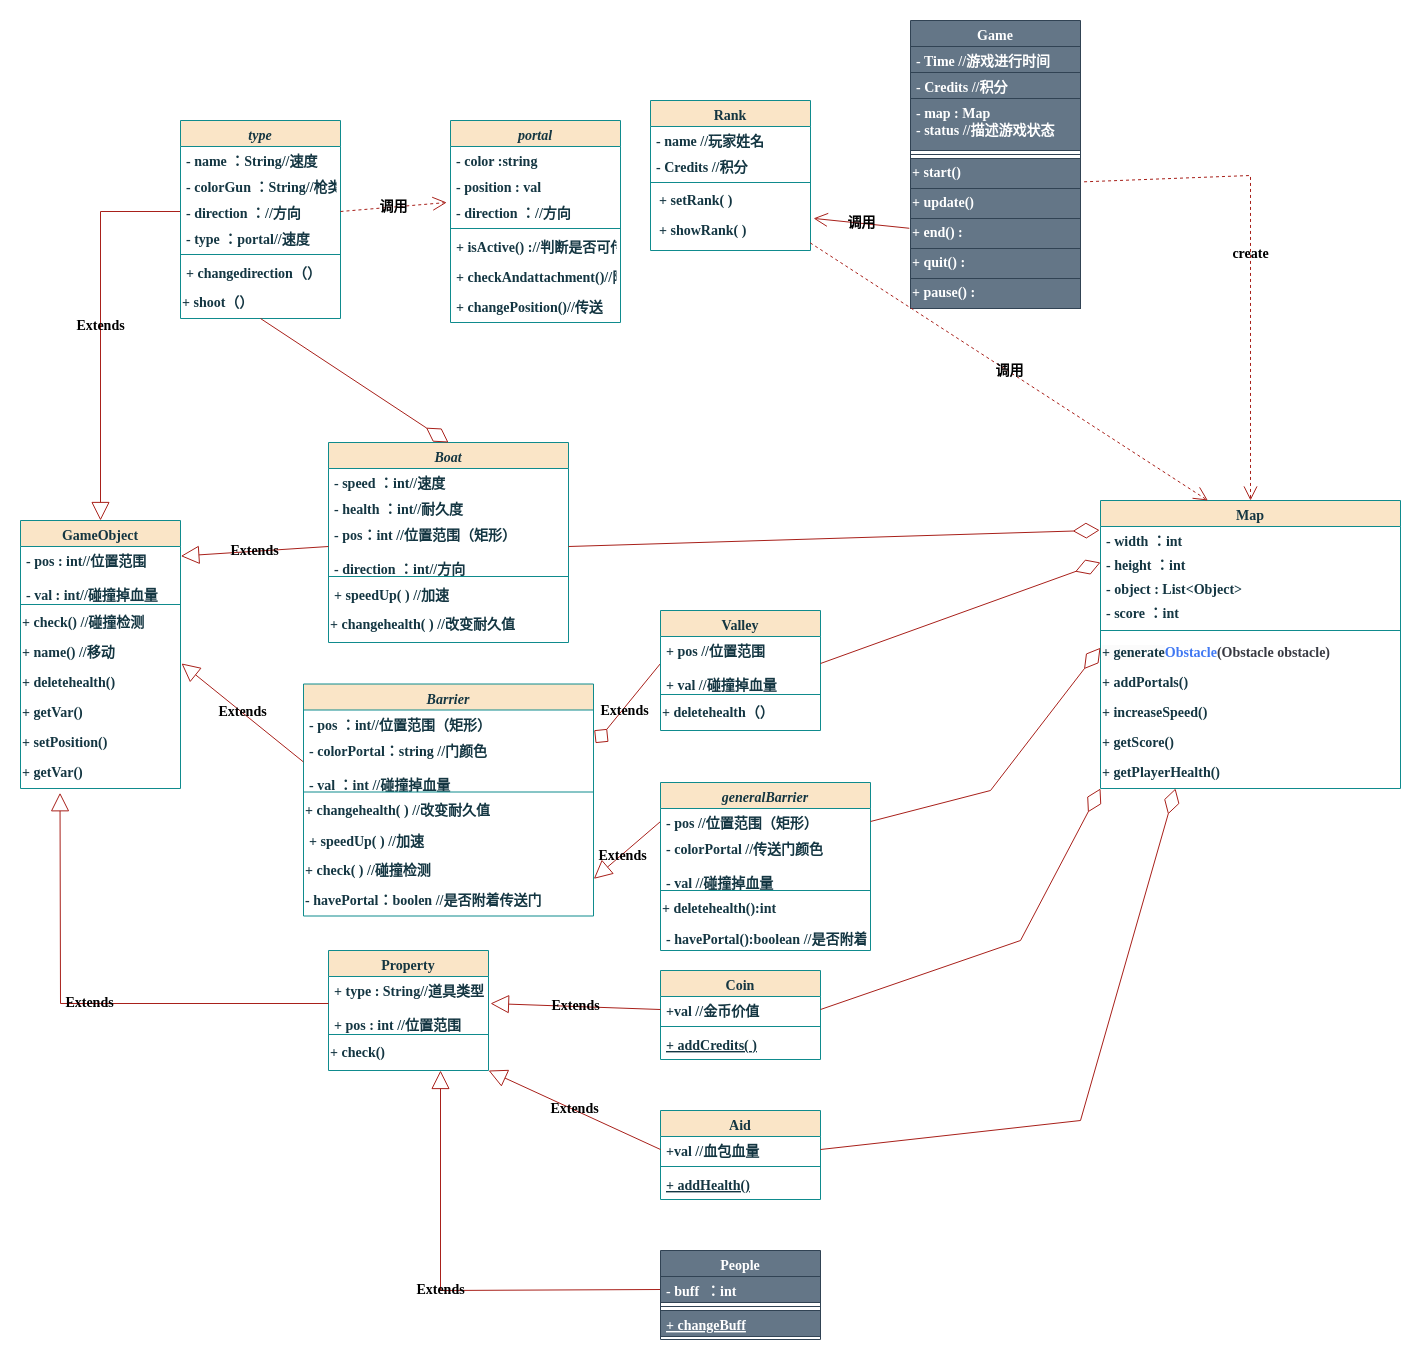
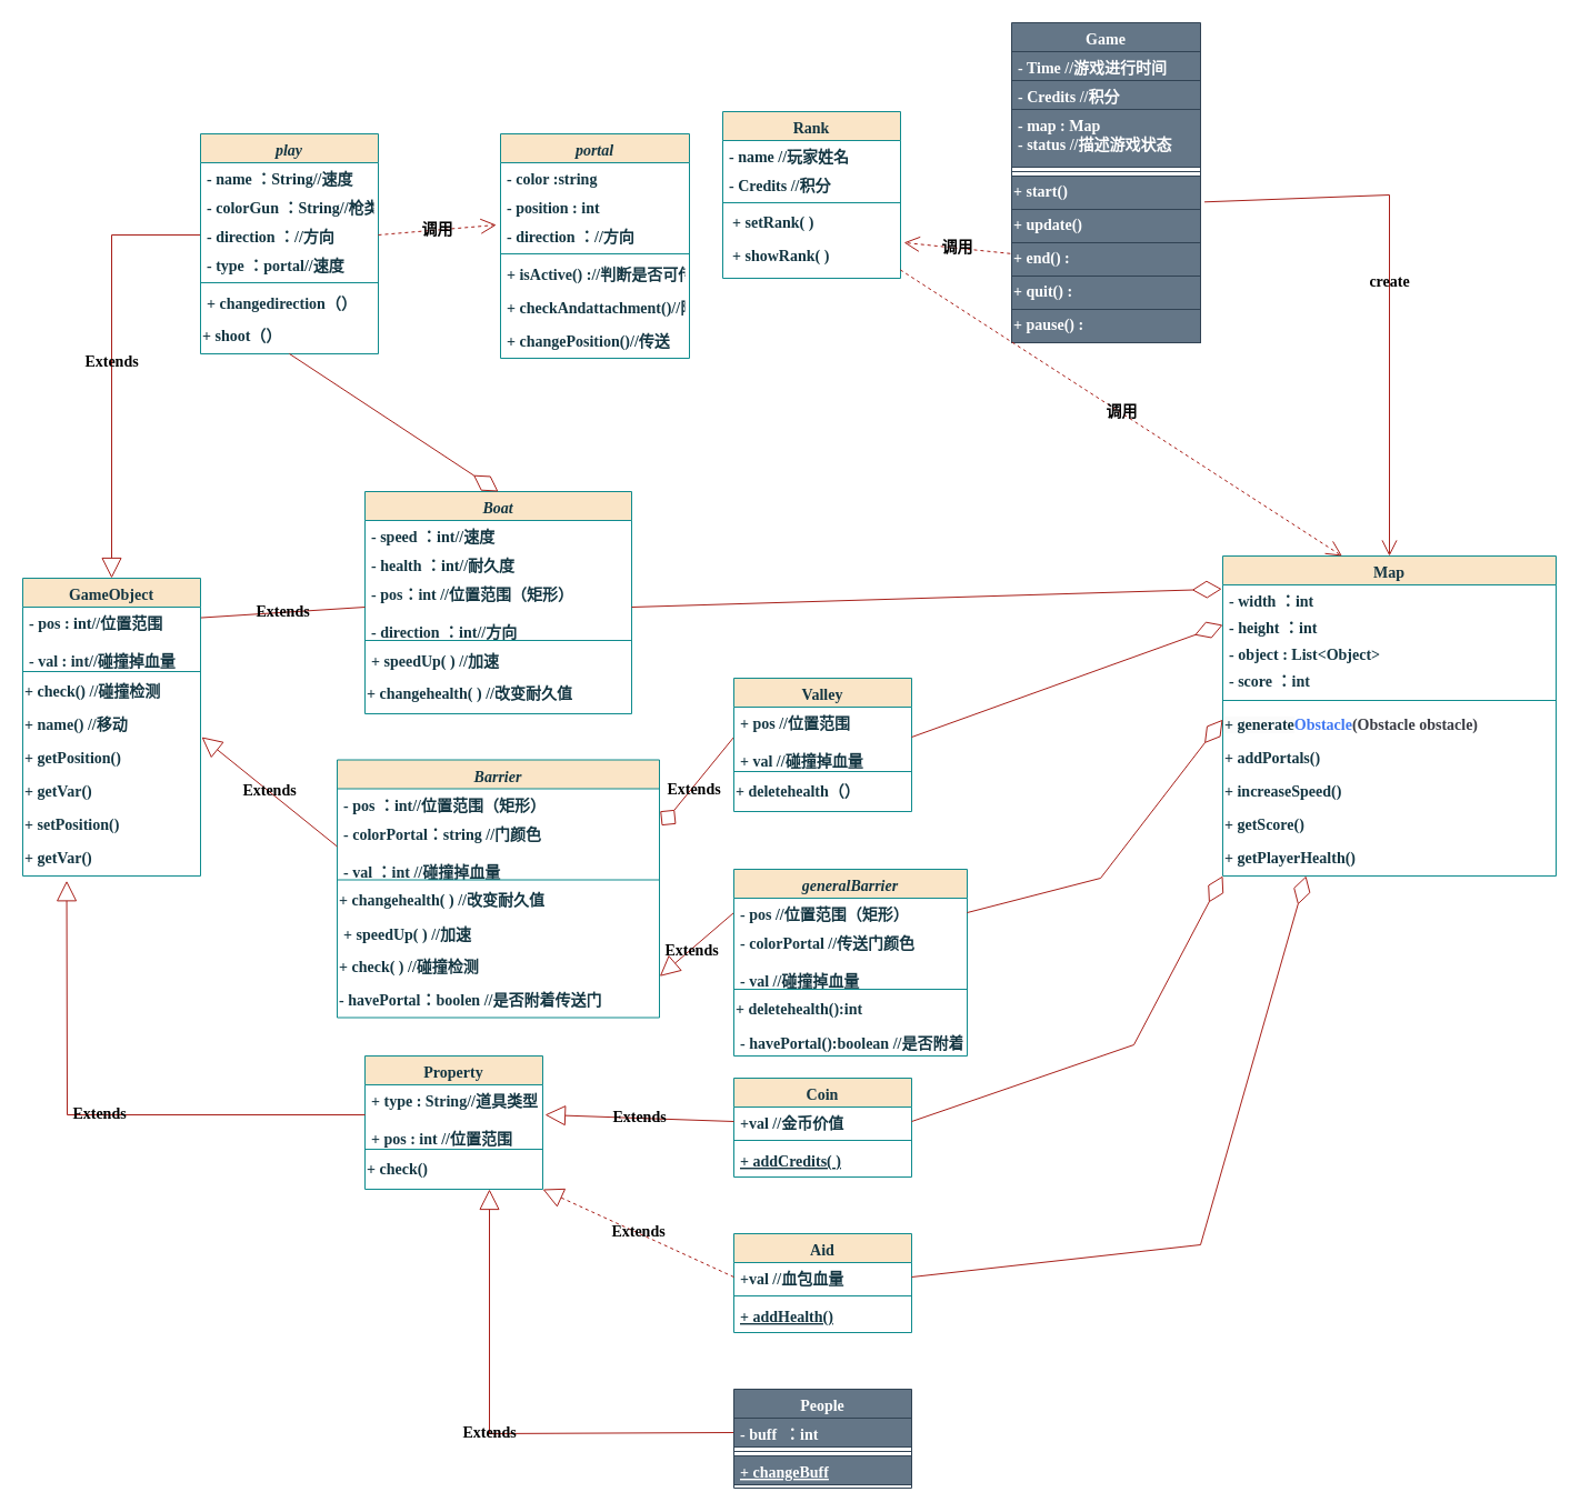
- <mxCell id="96" value="type" style="swimlane;fontStyle=3;align=center;verticalAlign=top;childLayout=stackLayout;horizontal=1;startSize=26;horizontalStack=0;resizeParent=1;resizeLast=0;collapsible=1;marginBottom=0;rounded=0;shadow=0;strokeWidth=1;fontFamily=微软雅黑;fontSize=14;labelBackgroundColor=none;fillColor=#FAE5C7;strokeColor=#0F8B8D;fontColor=#143642;" parent="1" vertex="1"><mxGeometry x="180" y="120" width="160" height="198" as="geometry"><mxRectangle x="230" y="140" width="160" height="26" as="alternateBounds" /></mxGeometry></mxCell>
+ <mxCell id="96" value="play" style="swimlane;fontStyle=3;align=center;verticalAlign=top;childLayout=stackLayout;horizontal=1;startSize=26;horizontalStack=0;resizeParent=1;resizeLast=0;collapsible=1;marginBottom=0;rounded=0;shadow=0;strokeWidth=1;fontFamily=微软雅黑;fontSize=14;labelBackgroundColor=none;fillColor=#FAE5C7;strokeColor=#0F8B8D;fontColor=#143642;" parent="1" vertex="1"><mxGeometry x="180" y="120" width="160" height="198" as="geometry"><mxRectangle x="230" y="140" width="160" height="26" as="alternateBounds" /></mxGeometry></mxCell>
- <mxCell id="107" value="- position : val&#10;" style="text;align=left;verticalAlign=top;spacingLeft=4;spacingRight=4;overflow=hidden;rotatable=0;points=[[0,0.5],[1,0.5]];portConstraint=eastwest;rounded=0;shadow=0;html=0;fontFamily=微软雅黑;fontStyle=1;fontSize=14;labelBackgroundColor=none;fontColor=#143642;" parent="105" vertex="1"><mxGeometry y="52" width="170" height="26" as="geometry" /></mxCell>
+ <mxCell id="107" value="- position : int&#10;" style="text;align=left;verticalAlign=top;spacingLeft=4;spacingRight=4;overflow=hidden;rotatable=0;points=[[0,0.5],[1,0.5]];portConstraint=eastwest;rounded=0;shadow=0;html=0;fontFamily=微软雅黑;fontStyle=1;fontSize=14;labelBackgroundColor=none;fontColor=#143642;" parent="105" vertex="1"><mxGeometry y="52" width="170" height="26" as="geometry" /></mxCell>
- <mxCell id="60" value="调用" style="endArrow=open;endSize=12;dashed=0;html=1;rounded=0;exitX=-0.007;exitY=0.326;exitDx=0;exitDy=0;entryX=1.019;entryY=0.063;entryDx=0;entryDy=0;entryPerimeter=0;exitPerimeter=0;fontFamily=微软雅黑;fontStyle=1;fontSize=14;labelBackgroundColor=none;strokeColor=#A8201A;fontColor=default;" parent="1" source="16" target="44" edge="1"><mxGeometry width="160" relative="1" as="geometry"><mxPoint x="1270" y="330" as="sourcePoint" /><mxPoint x="1430" y="330" as="targetPoint" /></mxGeometry></mxCell>
+ <mxCell id="60" value="调用" style="endArrow=open;endSize=12;dashed=1;html=1;rounded=0;exitX=-0.007;exitY=0.326;exitDx=0;exitDy=0;entryX=1.019;entryY=0.063;entryDx=0;entryDy=0;entryPerimeter=0;exitPerimeter=0;fontFamily=微软雅黑;fontStyle=1;fontSize=14;labelBackgroundColor=none;strokeColor=#A8201A;fontColor=default;" parent="1" source="16" target="44" edge="1"><mxGeometry width="160" relative="1" as="geometry"><mxPoint x="1270" y="330" as="sourcePoint" /><mxPoint x="1430" y="330" as="targetPoint" /></mxGeometry></mxCell>
- <mxCell id="93" value="create" style="endArrow=open;endSize=12;dashed=1;html=1;rounded=0;exitX=1.021;exitY=0.777;exitDx=0;exitDy=0;entryX=0.5;entryY=0;entryDx=0;entryDy=0;exitPerimeter=0;fontFamily=微软雅黑;fontStyle=1;fontSize=14;labelBackgroundColor=none;strokeColor=#A8201A;fontColor=default;" parent="1" source="14" target="78" edge="1"><mxGeometry width="160" relative="1" as="geometry"><mxPoint x="1182.56" y="310.57" as="sourcePoint" /><mxPoint x="1240" y="137" as="targetPoint" /><Array as="points"><mxPoint x="1250" y="175" /></Array></mxGeometry></mxCell>
+ <mxCell id="93" value="create" style="endArrow=open;endSize=12;dashed=0;html=1;rounded=0;exitX=1.021;exitY=0.777;exitDx=0;exitDy=0;entryX=0.5;entryY=0;entryDx=0;entryDy=0;exitPerimeter=0;fontFamily=微软雅黑;fontStyle=1;fontSize=14;labelBackgroundColor=none;strokeColor=#A8201A;fontColor=default;" parent="1" source="14" target="78" edge="1"><mxGeometry width="160" relative="1" as="geometry"><mxPoint x="1182.56" y="310.57" as="sourcePoint" /><mxPoint x="1240" y="137" as="targetPoint" /><Array as="points"><mxPoint x="1250" y="175" /></Array></mxGeometry></mxCell>
- <mxCell id="59" value="Extends" style="endArrow=block;endSize=16;endFill=0;html=1;rounded=0;exitX=0;exitY=0.5;exitDx=0;exitDy=0;entryX=1.002;entryY=0.177;entryDx=0;entryDy=0;entryPerimeter=0;fontFamily=微软雅黑;fontStyle=1;fontSize=14;labelBackgroundColor=none;strokeColor=#A8201A;fontColor=default;" parent="1" source="5" target="51" edge="1"><mxGeometry width="160" relative="1" as="geometry"><mxPoint x="330" y="329" as="sourcePoint" /><mxPoint x="190" y="540" as="targetPoint" /></mxGeometry></mxCell>
+ <mxCell id="59" value="Extends" style="endArrow=none;endSize=16;endFill=0;html=1;rounded=0;exitX=0;exitY=0.5;exitDx=0;exitDy=0;entryX=1.002;entryY=0.177;entryDx=0;entryDy=0;entryPerimeter=0;fontFamily=微软雅黑;fontStyle=1;fontSize=14;labelBackgroundColor=none;strokeColor=#A8201A;fontColor=default;" parent="1" source="5" target="51" edge="1"><mxGeometry width="160" relative="1" as="geometry"><mxPoint x="330" y="329" as="sourcePoint" /><mxPoint x="190" y="540" as="targetPoint" /></mxGeometry></mxCell>
- <mxCell id="55" value="&lt;div style=&quot;font-size: 14px;&quot;&gt;+ deletehealth()&amp;nbsp;&lt;/div&gt;" style="text;html=1;align=left;verticalAlign=middle;resizable=0;points=[];autosize=1;strokeColor=none;fillColor=none;fontFamily=微软雅黑;fontStyle=1;fontSize=14;labelBackgroundColor=none;fontColor=#143642;" parent="50" vertex="1"><mxGeometry y="148" width="160" height="30" as="geometry" /></mxCell>
+ <mxCell id="55" value="&lt;div style=&quot;font-size: 14px;&quot;&gt;+ getPosition()&amp;nbsp;&lt;/div&gt;" style="text;html=1;align=left;verticalAlign=middle;resizable=0;points=[];autosize=1;strokeColor=none;fillColor=none;fontFamily=微软雅黑;fontStyle=1;fontSize=14;labelBackgroundColor=none;fontColor=#143642;" parent="50" vertex="1"><mxGeometry y="148" width="160" height="30" as="geometry" /></mxCell>
- <mxCell id="45" value="Extends" style="endArrow=block;endSize=16;endFill=0;html=1;rounded=0;exitX=0;exitY=0.5;exitDx=0;exitDy=0;entryX=1;entryY=1;entryDx=0;entryDy=0;fontFamily=微软雅黑;fontStyle=1;fontSize=14;labelBackgroundColor=none;strokeColor=#A8201A;fontColor=default;" parent="1" source="36" target="27" edge="1"><mxGeometry width="160" relative="1" as="geometry"><mxPoint x="310" y="620" as="sourcePoint" /><mxPoint x="520" y="1460" as="targetPoint" /></mxGeometry></mxCell>
+ <mxCell id="45" value="Extends" style="endArrow=block;endSize=16;endFill=0;html=1;rounded=0;exitX=0;exitY=0.5;exitDx=0;exitDy=0;entryX=1;entryY=1;entryDx=0;entryDy=0;fontFamily=微软雅黑;fontStyle=1;fontSize=14;labelBackgroundColor=none;strokeColor=#A8201A;fontColor=default;dashed=1;" parent="1" source="36" target="27" edge="1"><mxGeometry width="160" relative="1" as="geometry"><mxPoint x="310" y="620" as="sourcePoint" /><mxPoint x="520" y="1460" as="targetPoint" /></mxGeometry></mxCell>
